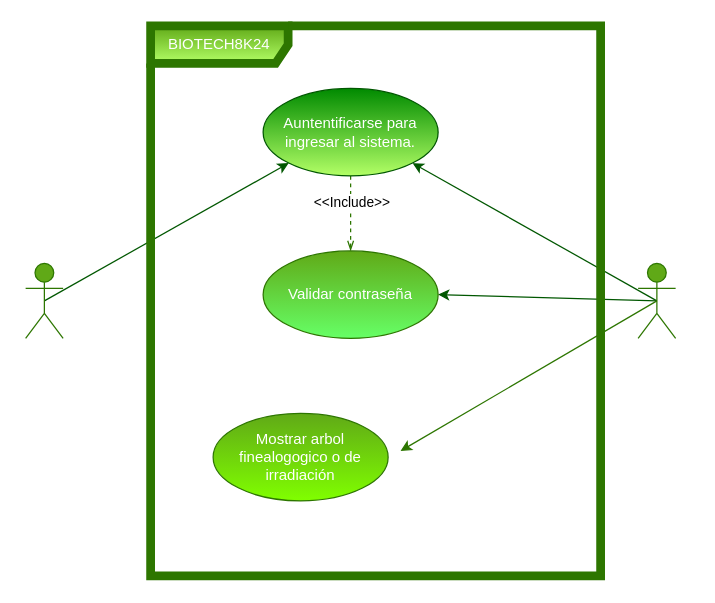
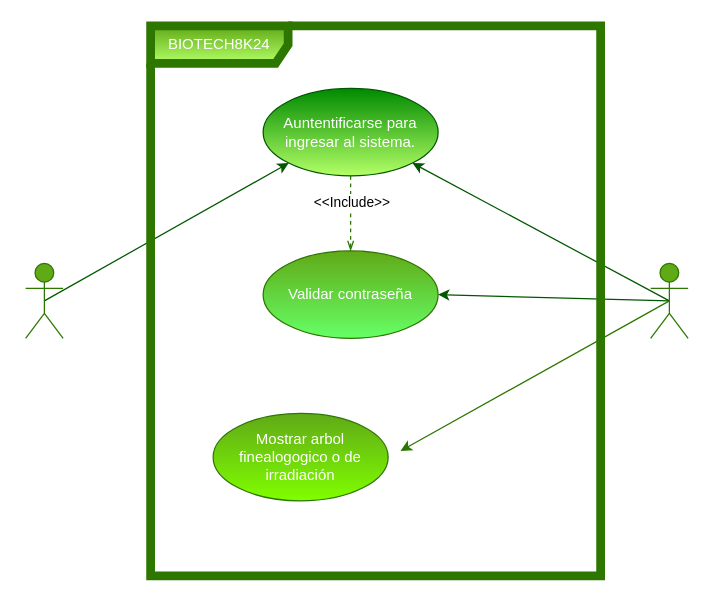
- <mxCell id="7" value="App" style="shape=umlActor;verticalLabelPosition=bottom;verticalAlign=top;html=1;fillColor=#60a917;fontColor=#ffffff;strokeColor=#2D7600;" vertex="1" parent="1"><mxGeometry x="510" y="210" width="30" height="60" as="geometry" /></mxCell>
+ <mxCell id="7" value="App" style="shape=umlActor;verticalLabelPosition=bottom;verticalAlign=top;html=1;fillColor=#60a917;fontColor=#ffffff;strokeColor=#2D7600;" vertex="1" parent="1"><mxGeometry x="520" y="210" width="30" height="60" as="geometry" /></mxCell>
